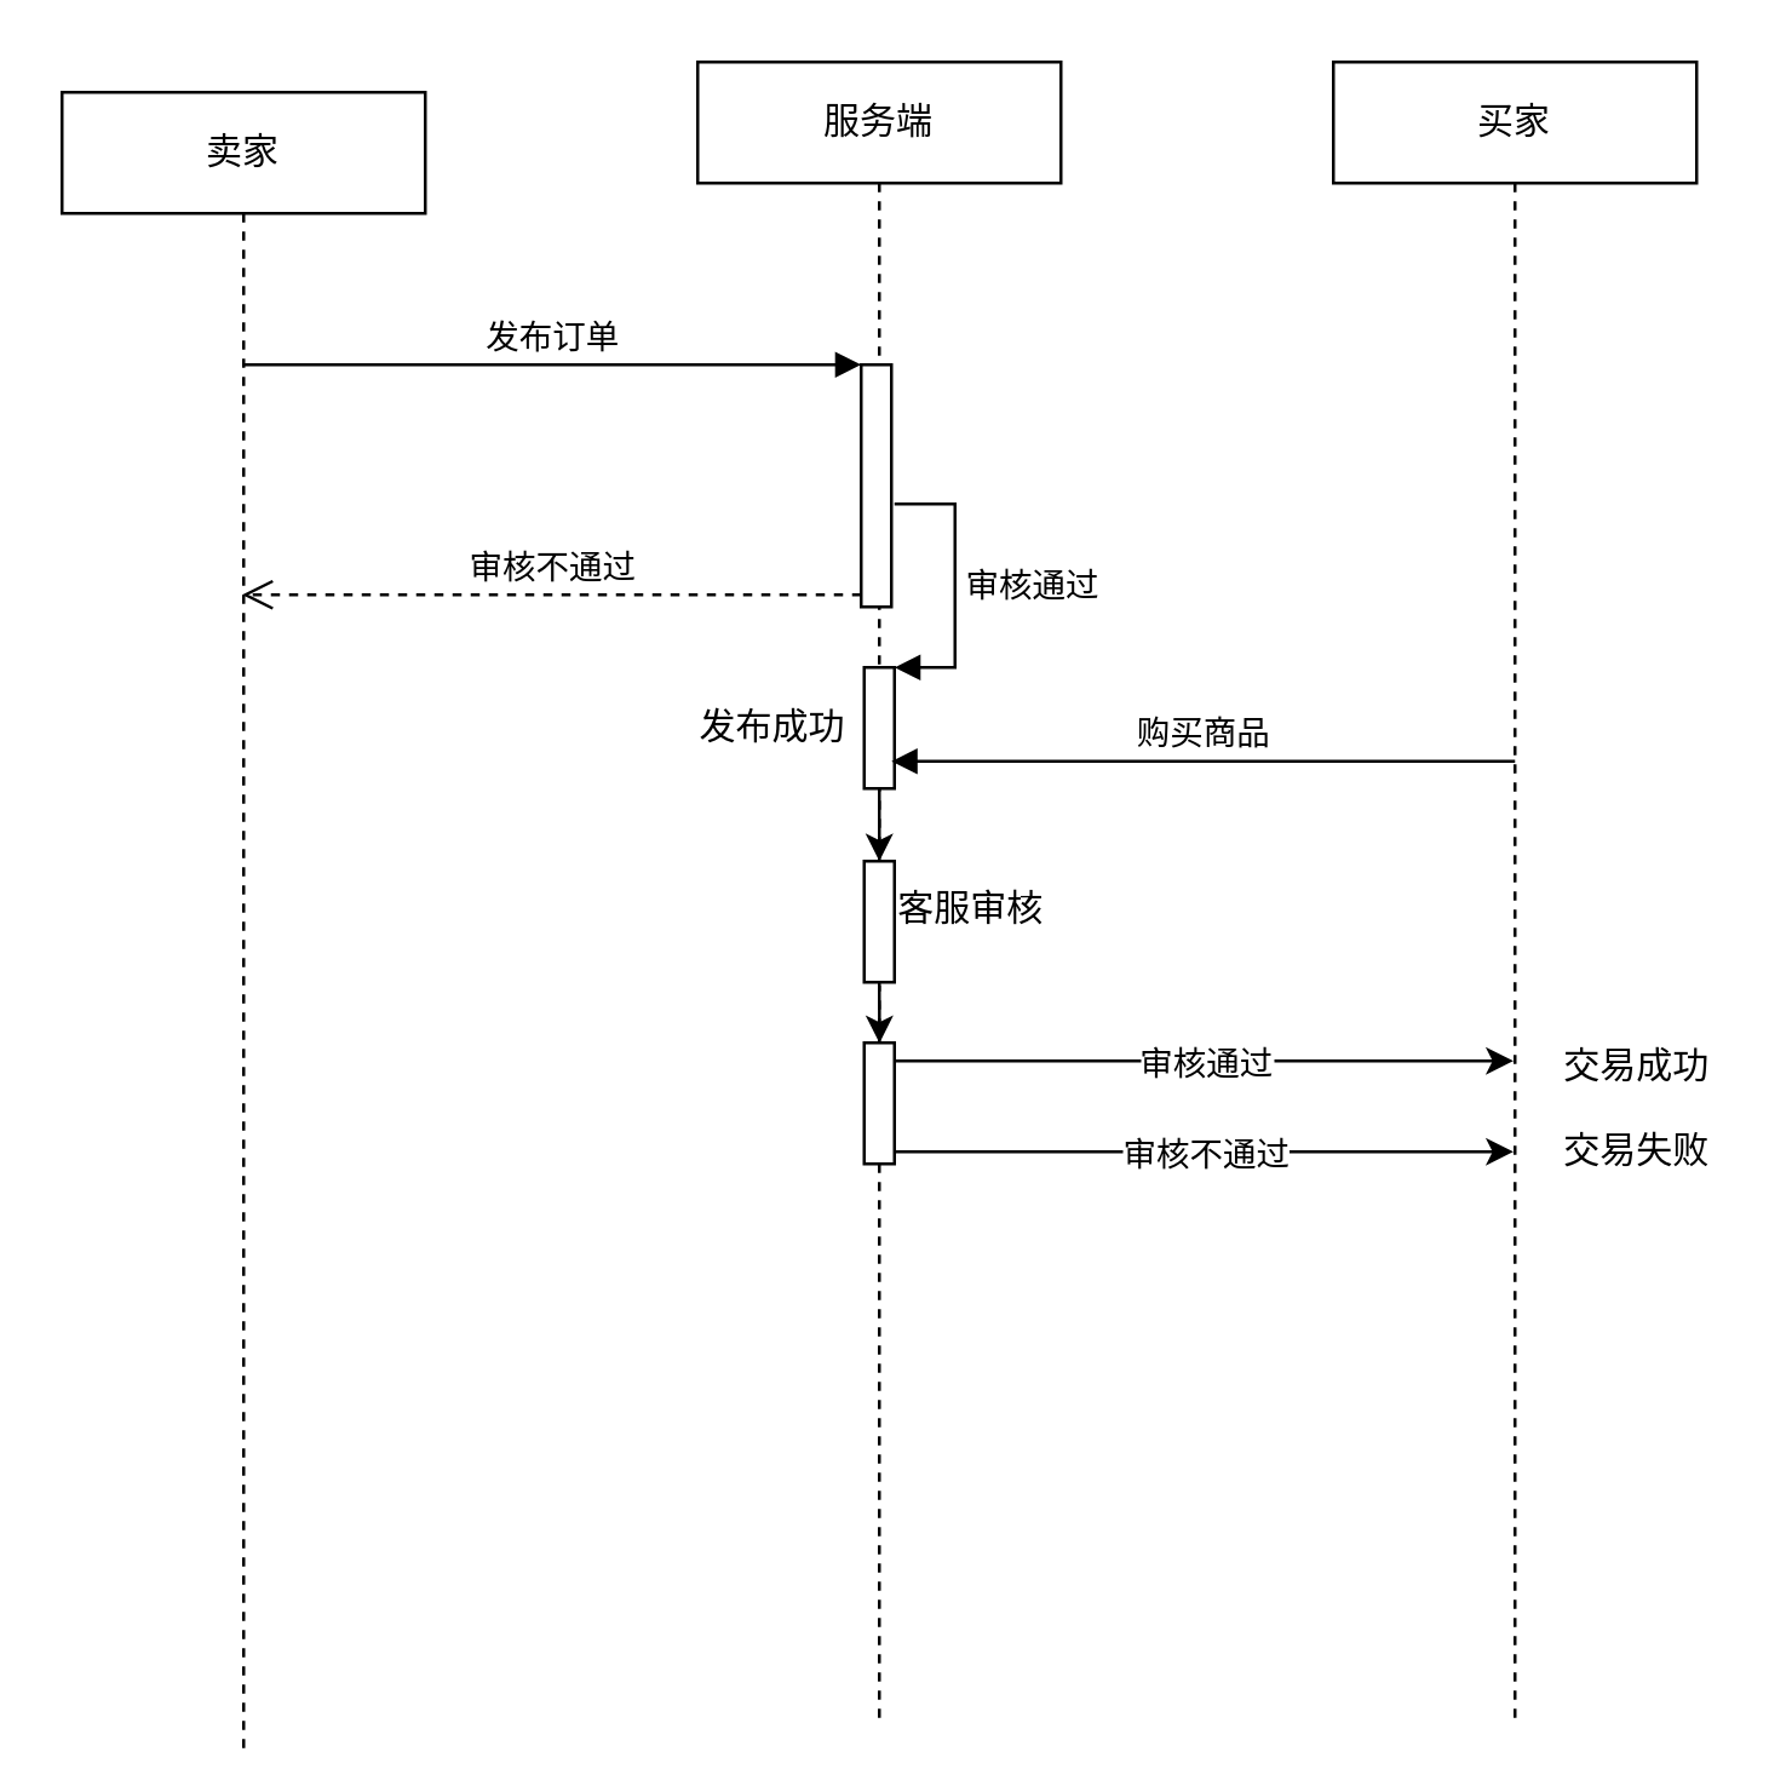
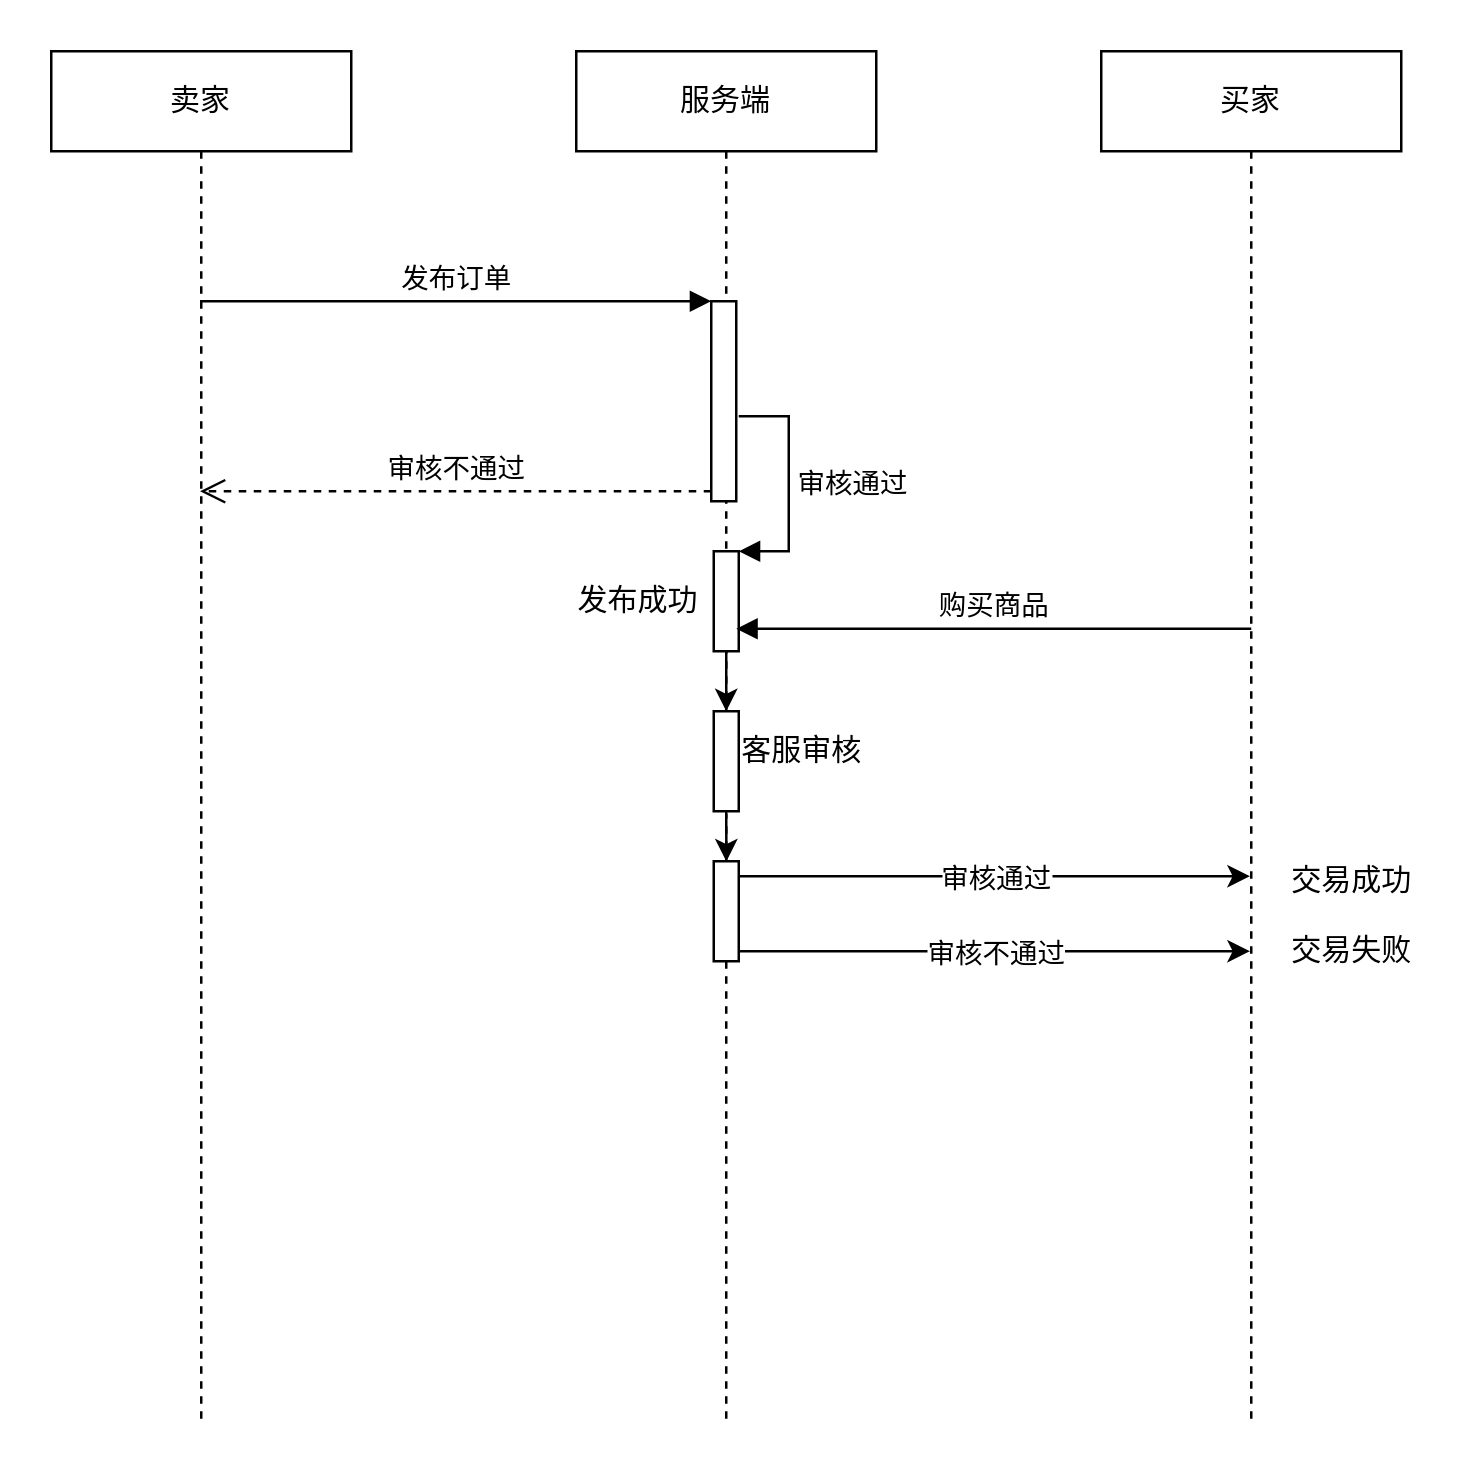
- <mxCell id="8" value="卖家" style="shape=umlLifeline;perimeter=lifelinePerimeter;whiteSpace=wrap;html=1;container=1;collapsible=0;recursiveResize=0;outlineConnect=0;rounded=0;sketch=0;" vertex="1" parent="1"><mxGeometry x="20" y="30" width="120" height="550" as="geometry" /></mxCell>
+ <mxCell id="8" value="卖家" style="shape=umlLifeline;perimeter=lifelinePerimeter;whiteSpace=wrap;html=1;container=1;collapsible=0;recursiveResize=0;outlineConnect=0;rounded=0;sketch=0;" vertex="1" parent="1"><mxGeometry x="20" y="20" width="120" height="550" as="geometry" /></mxCell>
